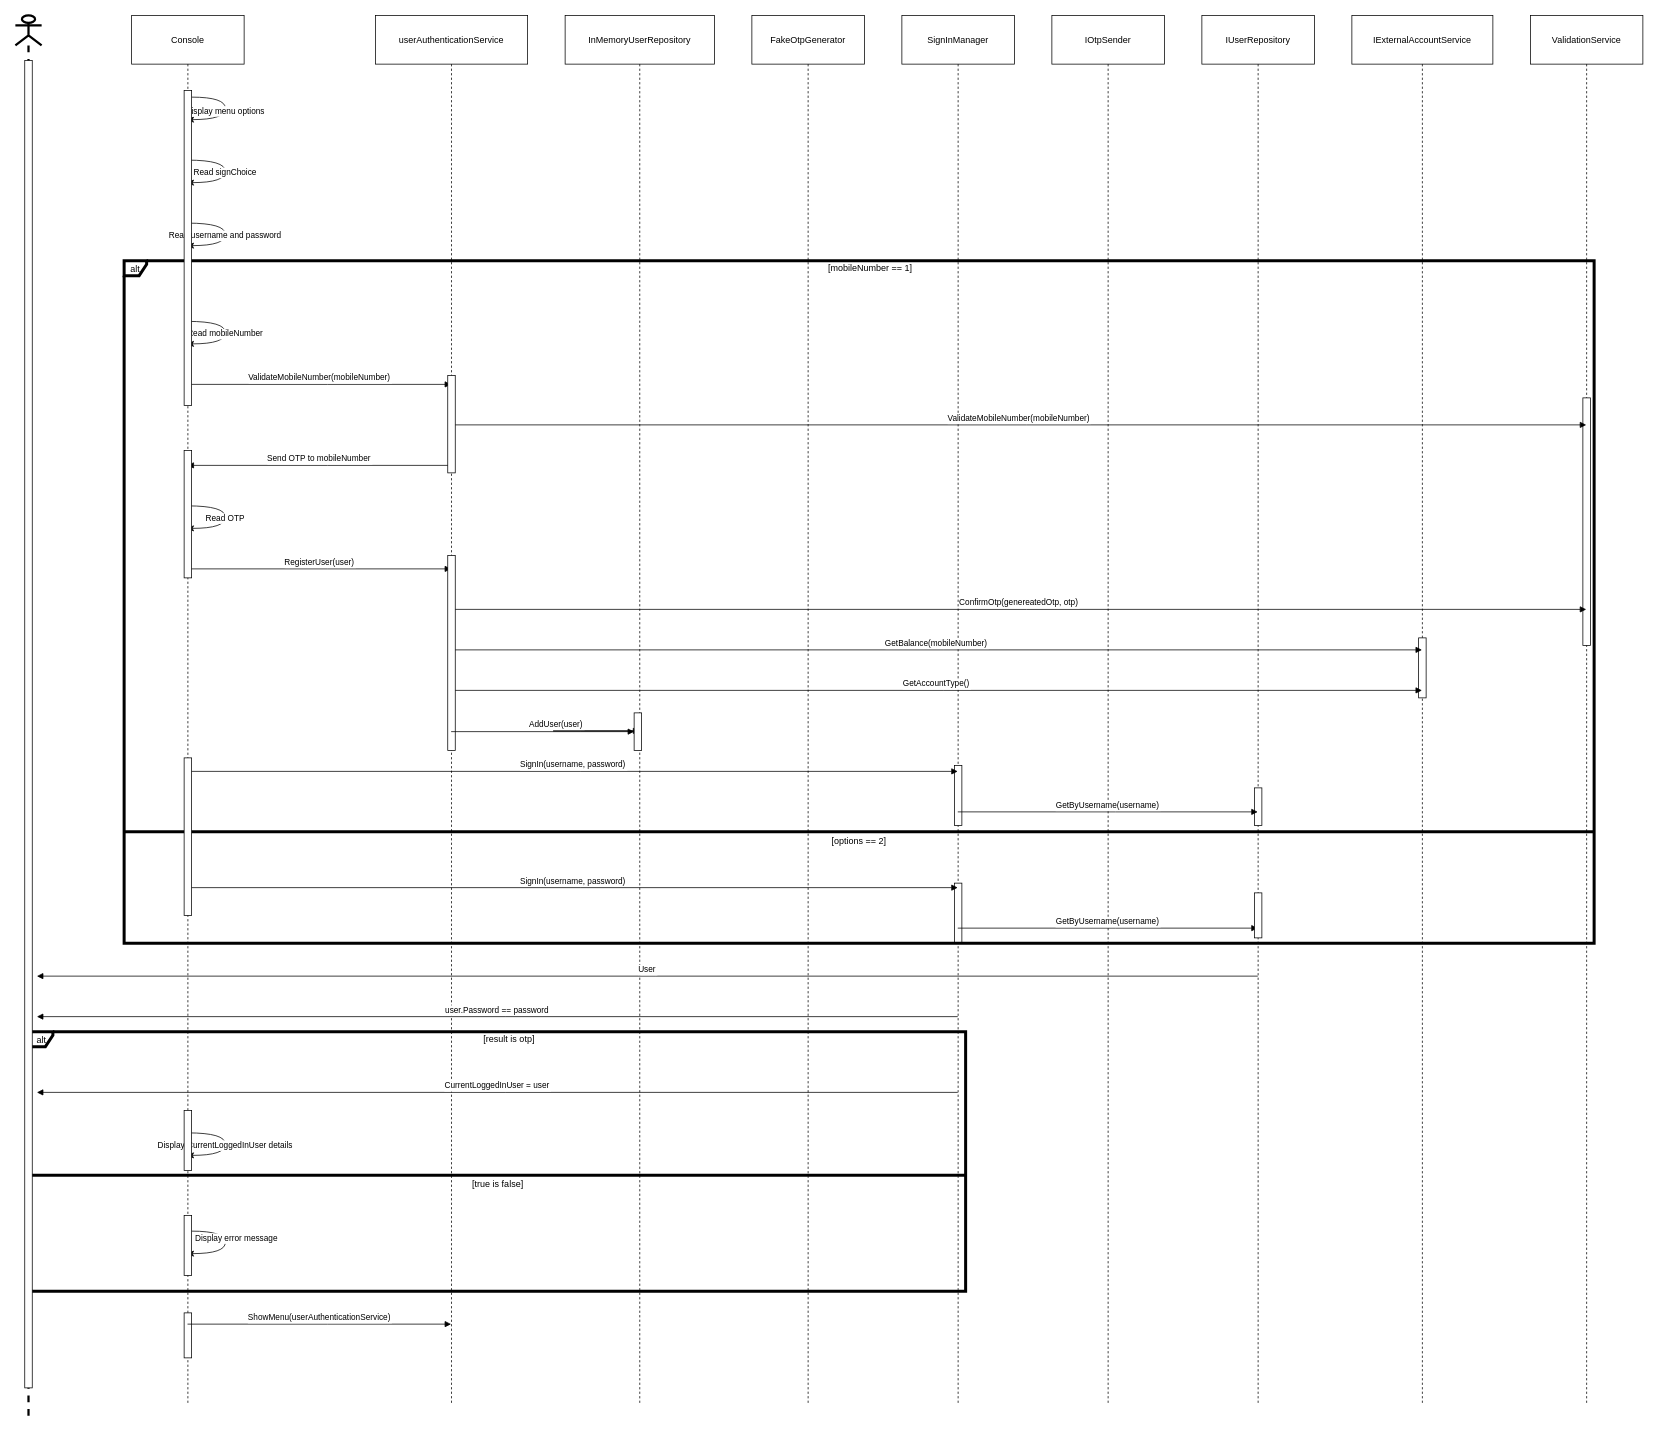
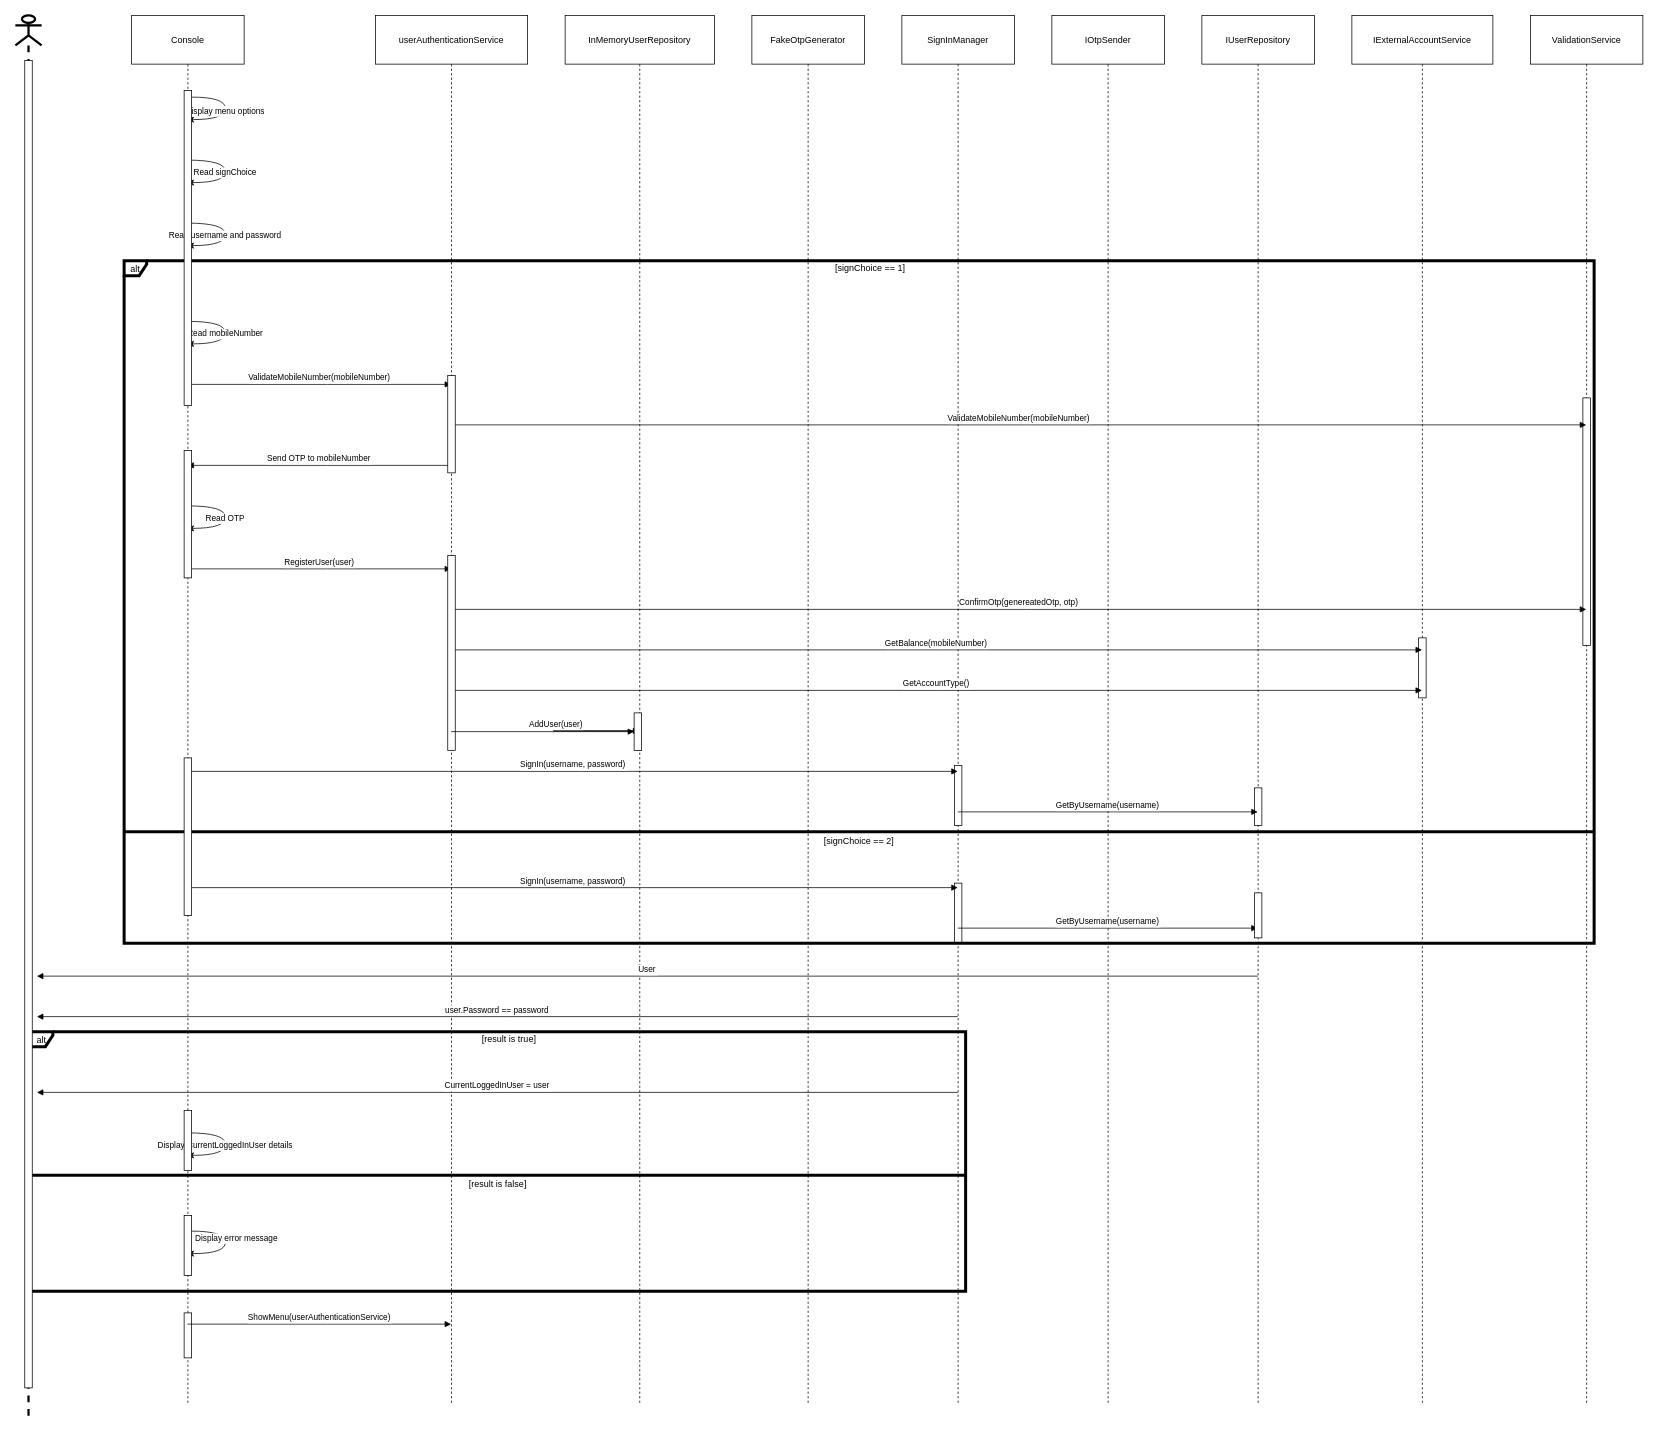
- <mxCell id="18" value="[mobileNumber == 1]" style="text;strokeColor=none;fillColor=none;align=center;verticalAlign=middle;whiteSpace=wrap;" vertex="1" parent="17"><mxGeometry x="30" width="1930" height="20" as="geometry" /></mxCell>
+ <mxCell id="18" value="[signChoice == 1]" style="text;strokeColor=none;fillColor=none;align=center;verticalAlign=middle;whiteSpace=wrap;" vertex="1" parent="17"><mxGeometry x="30" width="1930" height="20" as="geometry" /></mxCell>
- <mxCell id="19" value="[options == 2]" style="shape=line;whiteSpace=wrap;verticalAlign=top;labelPosition=center;verticalLabelPosition=middle;align=center;strokeColor=#000000;strokeWidth=4;" vertex="1" parent="17"><mxGeometry y="760" width="1960" height="3" as="geometry" /></mxCell>
+ <mxCell id="19" value="[signChoice == 2]" style="shape=line;whiteSpace=wrap;verticalAlign=top;labelPosition=center;verticalLabelPosition=middle;align=center;strokeColor=#000000;strokeWidth=4;" vertex="1" parent="17"><mxGeometry y="760" width="1960" height="3" as="geometry" /></mxCell>
- <mxCell id="21" value="[result is otp]" style="text;strokeColor=none;fillColor=none;align=center;verticalAlign=middle;whiteSpace=wrap;" vertex="1" parent="20"><mxGeometry x="30" width="1217" height="20" as="geometry" /></mxCell>
+ <mxCell id="21" value="[result is true]" style="text;strokeColor=none;fillColor=none;align=center;verticalAlign=middle;whiteSpace=wrap;" vertex="1" parent="20"><mxGeometry x="30" width="1217" height="20" as="geometry" /></mxCell>
- <mxCell id="22" value="[true is false]" style="shape=line;whiteSpace=wrap;verticalAlign=top;labelPosition=center;verticalLabelPosition=middle;align=center;strokeColor=#000000;strokeWidth=4;" vertex="1" parent="20"><mxGeometry y="190" width="1247" height="3" as="geometry" /></mxCell>
+ <mxCell id="22" value="[result is false]" style="shape=line;whiteSpace=wrap;verticalAlign=top;labelPosition=center;verticalLabelPosition=middle;align=center;strokeColor=#000000;strokeWidth=4;" vertex="1" parent="20"><mxGeometry y="190" width="1247" height="3" as="geometry" /></mxCell>
